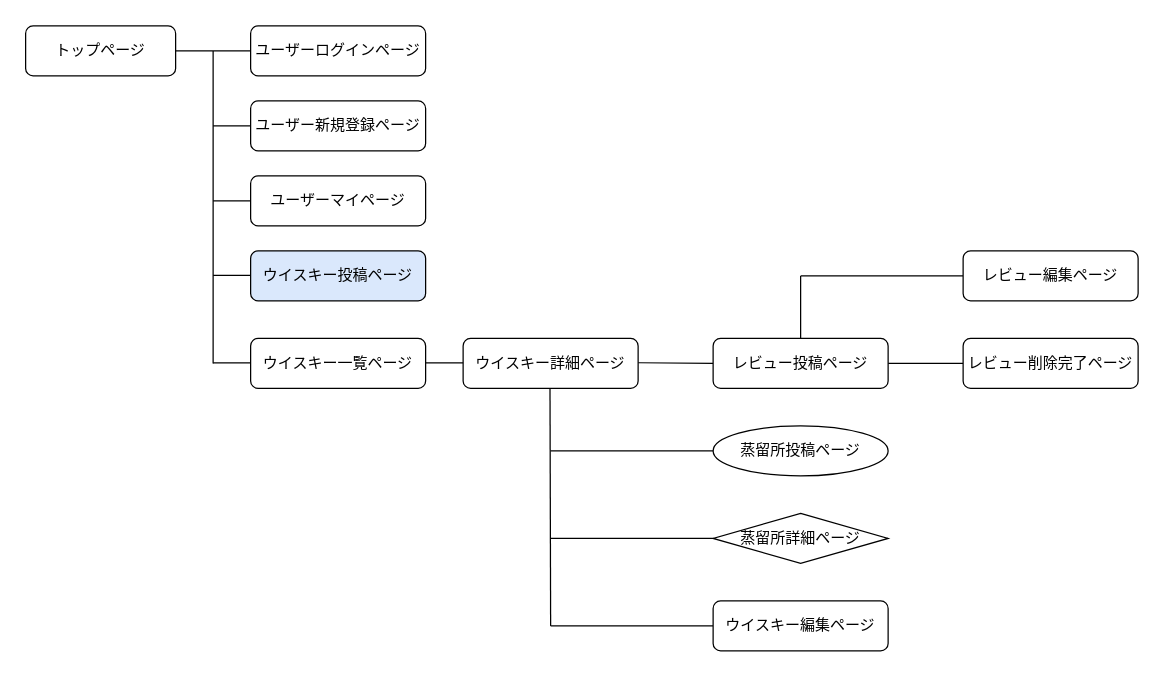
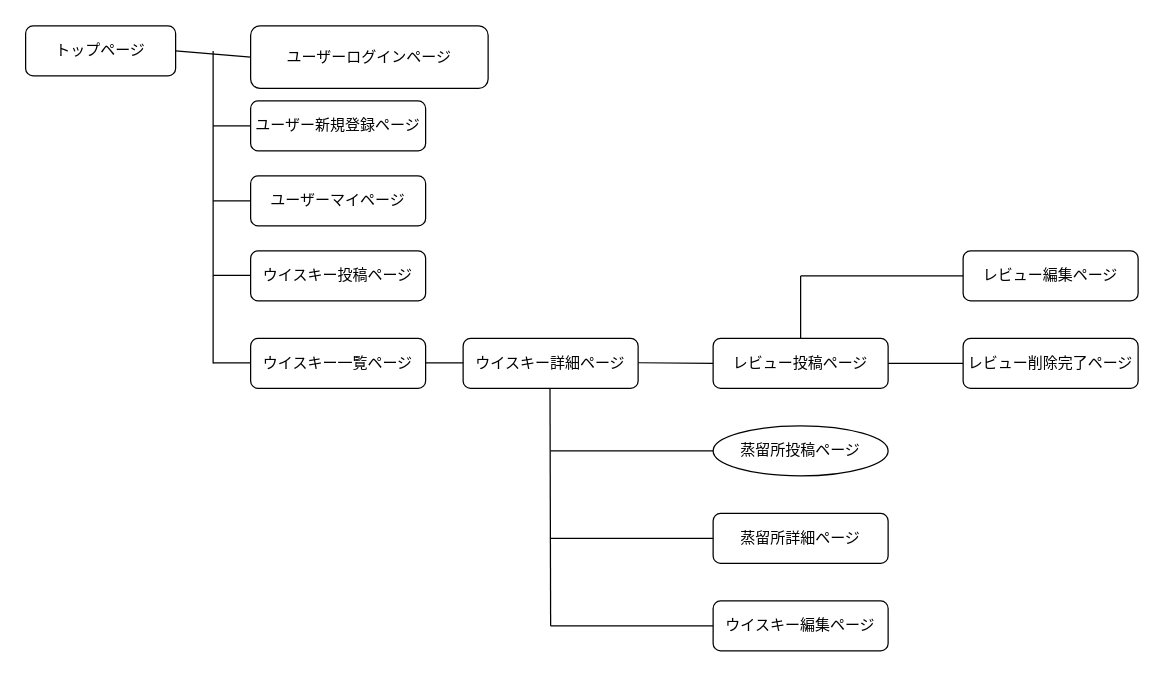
- <mxCell id="3" value="ユーザーログインページ" style="rounded=1;whiteSpace=wrap;html=1;" vertex="1" parent="1"><mxGeometry x="200" y="20" width="140" height="40" as="geometry" /></mxCell>
+ <mxCell id="3" value="ユーザーログインページ" style="rounded=1;whiteSpace=wrap;html=1;" vertex="1" parent="1"><mxGeometry x="200" y="20" width="190" height="50" as="geometry" /></mxCell>
- <mxCell id="13" value="ウイスキー投稿ページ" style="rounded=1;whiteSpace=wrap;html=1;fillColor=#dae8fc;" vertex="1" parent="1"><mxGeometry x="200" y="200" width="140" height="40" as="geometry" /></mxCell>
+ <mxCell id="13" value="ウイスキー投稿ページ" style="rounded=1;whiteSpace=wrap;html=1;" vertex="1" parent="1"><mxGeometry x="200" y="200" width="140" height="40" as="geometry" /></mxCell>
- <mxCell id="23" value="蒸留所詳細ページ" style="rhombus;whiteSpace=wrap;html=1;" vertex="1" parent="1"><mxGeometry x="570" y="410" width="140" height="40" as="geometry" /></mxCell>
+ <mxCell id="23" value="蒸留所詳細ページ" style="rounded=1;whiteSpace=wrap;html=1;" vertex="1" parent="1"><mxGeometry x="570" y="410" width="140" height="40" as="geometry" /></mxCell>
